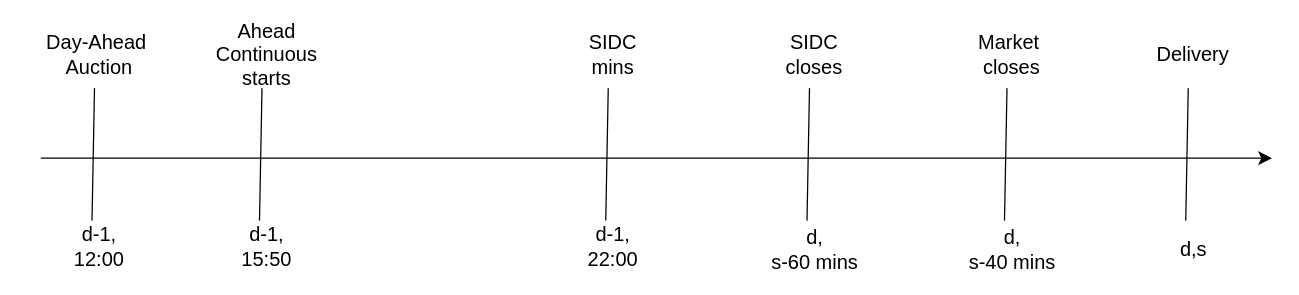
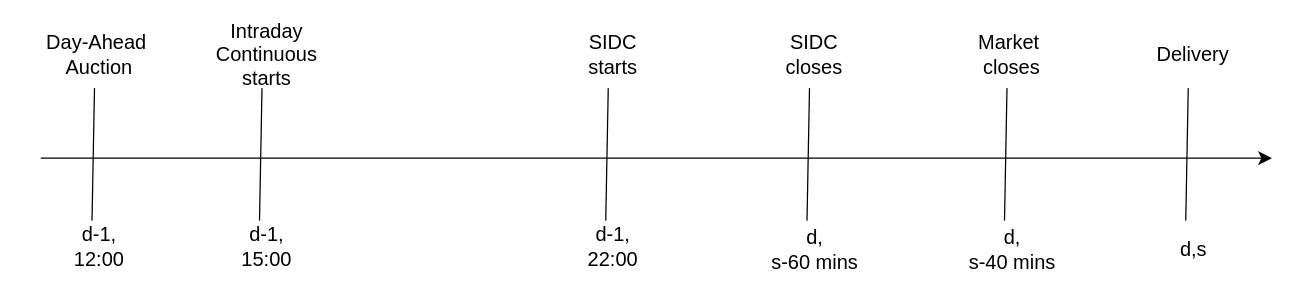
- <mxCell id="7" value="Ahead Continuous starts" style="text;strokeColor=none;fillColor=none;html=1;align=center;verticalAlign=middle;whiteSpace=wrap;rounded=0;fontSize=16;" vertex="1" parent="1"><mxGeometry x="154" y="20" width="118" height="46" as="geometry" /></mxCell>
+ <mxCell id="7" value="Intraday Continuous starts" style="text;strokeColor=none;fillColor=none;html=1;align=center;verticalAlign=middle;whiteSpace=wrap;rounded=0;fontSize=16;" vertex="1" parent="1"><mxGeometry x="154" y="20" width="118" height="46" as="geometry" /></mxCell>
- <mxCell id="13" value="SIDC&lt;div&gt;mins&lt;/div&gt;" style="text;strokeColor=none;fillColor=none;html=1;align=center;verticalAlign=middle;whiteSpace=wrap;rounded=0;fontSize=16;" vertex="1" parent="1"><mxGeometry x="431" y="20" width="118" height="46" as="geometry" /></mxCell>
+ <mxCell id="13" value="SIDC&lt;div&gt;starts&lt;/div&gt;" style="text;strokeColor=none;fillColor=none;html=1;align=center;verticalAlign=middle;whiteSpace=wrap;rounded=0;fontSize=16;" vertex="1" parent="1"><mxGeometry x="431" y="20" width="118" height="46" as="geometry" /></mxCell>
- <mxCell id="8" value="d-1,&lt;div&gt;15:50&lt;/div&gt;" style="text;strokeColor=none;fillColor=none;html=1;align=center;verticalAlign=middle;whiteSpace=wrap;rounded=0;fontSize=16;" vertex="1" parent="1"><mxGeometry x="183" y="182" width="60" height="30" as="geometry" /></mxCell>
+ <mxCell id="8" value="d-1,&lt;div&gt;15:00&lt;/div&gt;" style="text;strokeColor=none;fillColor=none;html=1;align=center;verticalAlign=middle;whiteSpace=wrap;rounded=0;fontSize=16;" vertex="1" parent="1"><mxGeometry x="183" y="182" width="60" height="30" as="geometry" /></mxCell>
